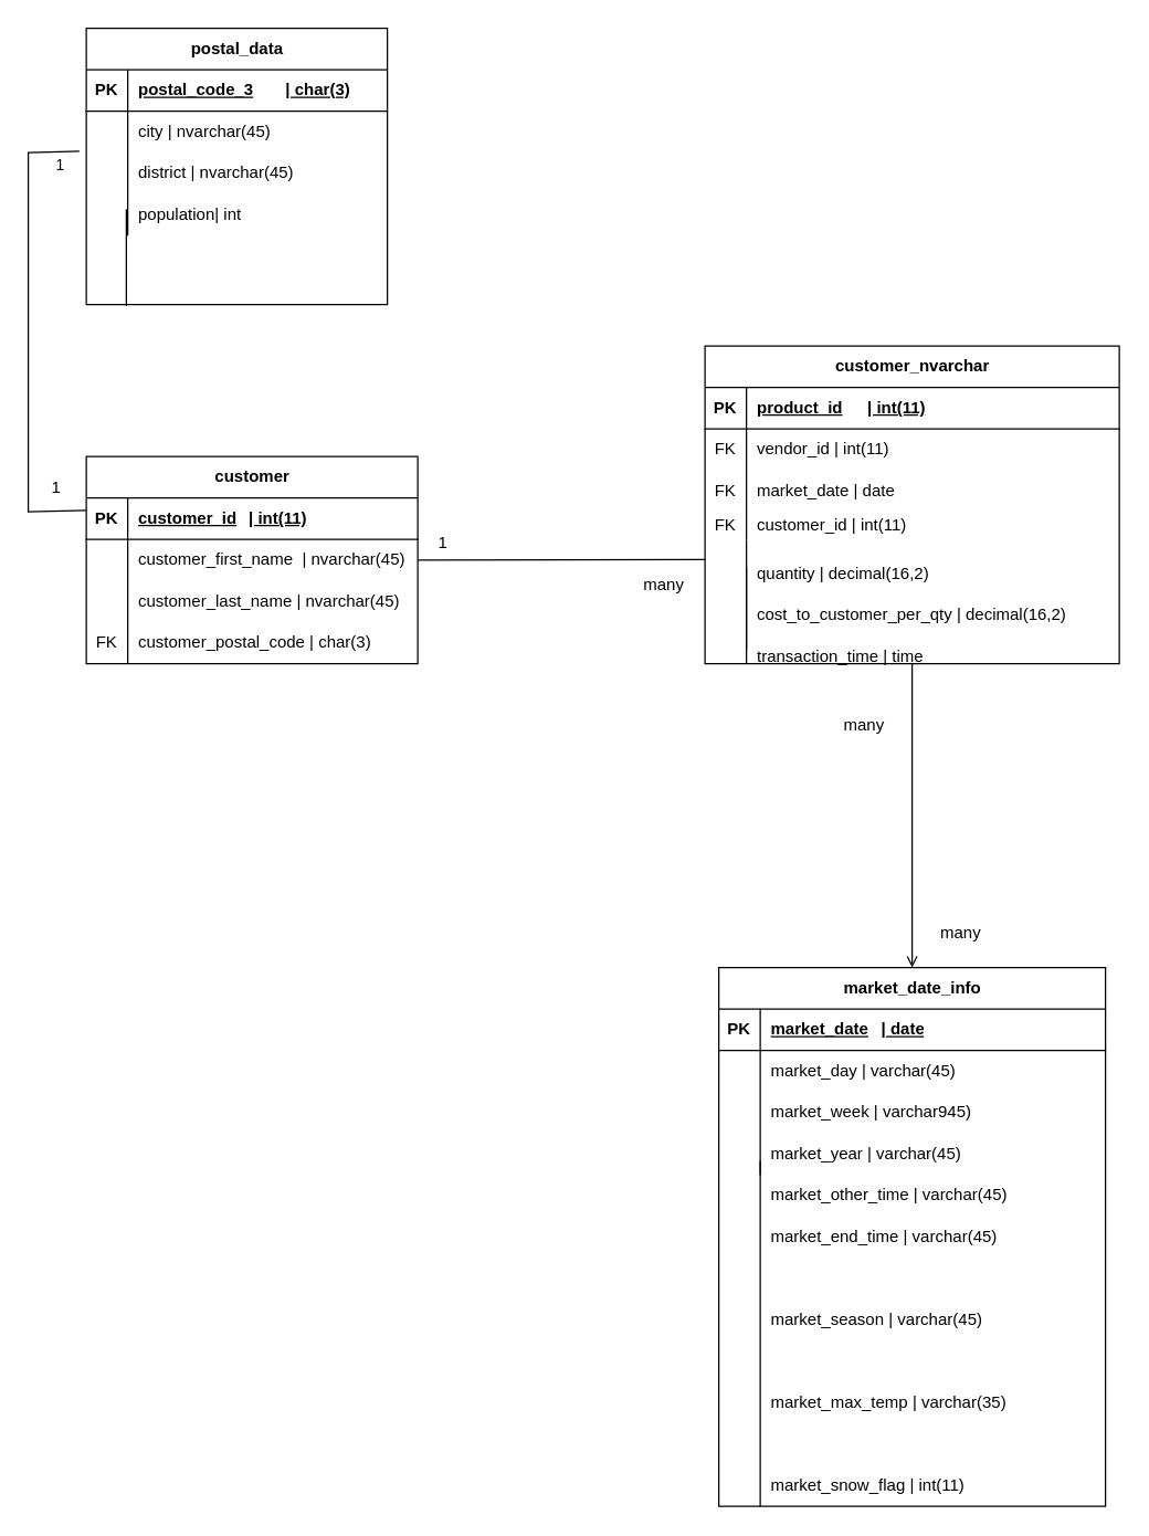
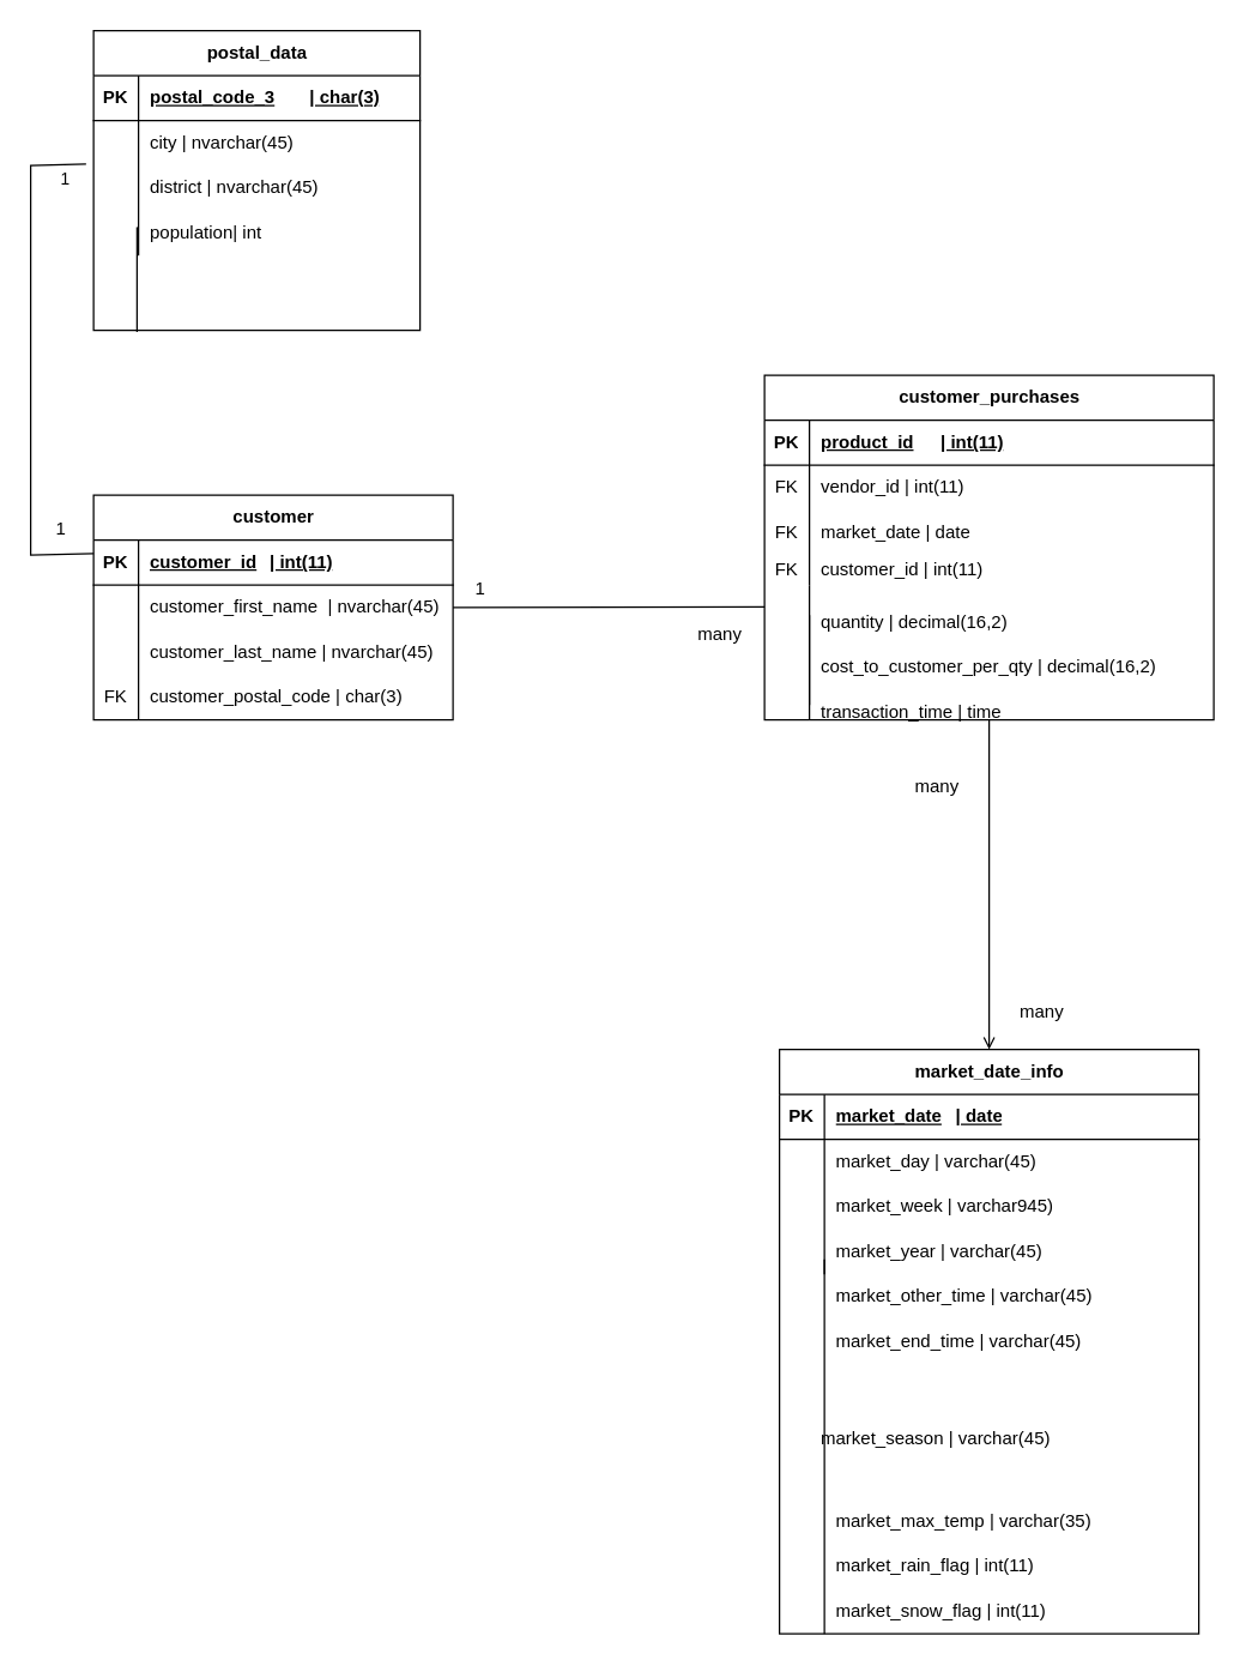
- <mxCell id="15" value="customer_nvarchar" style="shape=table;startSize=30;container=1;collapsible=1;childLayout=tableLayout;fixedRows=1;rowLines=0;fontStyle=1;align=center;resizeLast=1;html=1;" parent="1" vertex="1"><mxGeometry x="510" y="250" width="300" height="230" as="geometry" /></mxCell>
+ <mxCell id="15" value="customer_purchases" style="shape=table;startSize=30;container=1;collapsible=1;childLayout=tableLayout;fixedRows=1;rowLines=0;fontStyle=1;align=center;resizeLast=1;html=1;" parent="1" vertex="1"><mxGeometry x="510" y="250" width="300" height="230" as="geometry" /></mxCell>
- <mxCell id="62" value="market_season | varchar(45)" style="shape=partialRectangle;connectable=0;fillColor=none;top=0;left=0;bottom=0;right=0;align=left;spacingLeft=6;overflow=hidden;whiteSpace=wrap;html=1;" parent="1" vertex="1"><mxGeometry x="550" y="940" width="250" height="30" as="geometry"><mxRectangle width="250" height="30" as="alternateBounds" /></mxGeometry></mxCell>
+ <mxCell id="62" value="market_season | varchar(45)" style="shape=partialRectangle;connectable=0;fillColor=none;top=0;left=0;bottom=0;right=0;align=left;spacingLeft=6;overflow=hidden;whiteSpace=wrap;html=1;" parent="1" vertex="1"><mxGeometry x="540" y="945" width="250" height="30" as="geometry"><mxRectangle width="250" height="30" as="alternateBounds" /></mxGeometry></mxCell>
+ <mxCell id="64" value="market_rain_flag | int(11)" style="shape=partialRectangle;connectable=0;fillColor=none;top=0;left=0;bottom=0;right=0;align=left;spacingLeft=6;overflow=hidden;whiteSpace=wrap;html=1;" parent="1" vertex="1"><mxGeometry x="550" y="1030" width="250" height="30" as="geometry"><mxRectangle width="250" height="30" as="alternateBounds" /></mxGeometry></mxCell>
